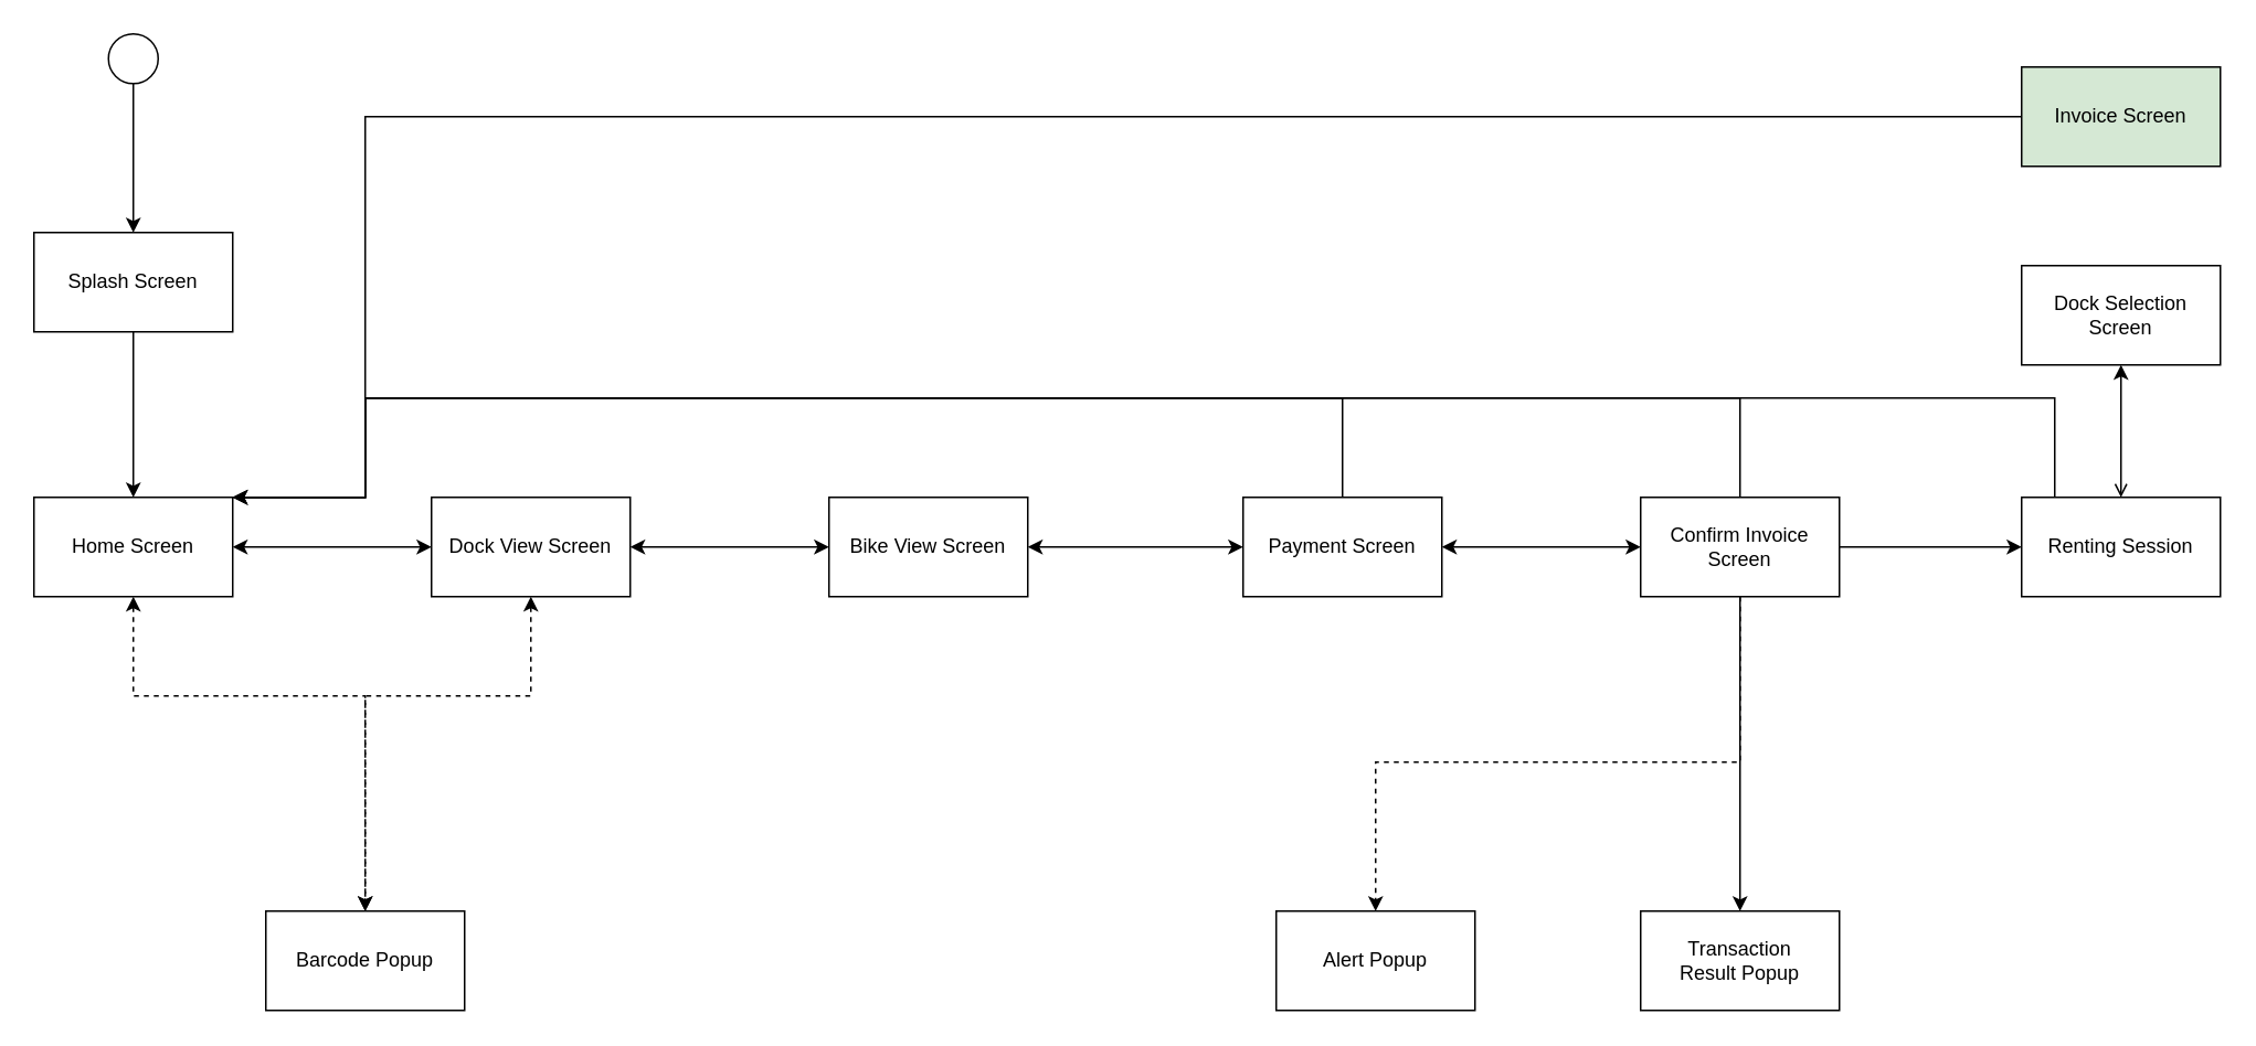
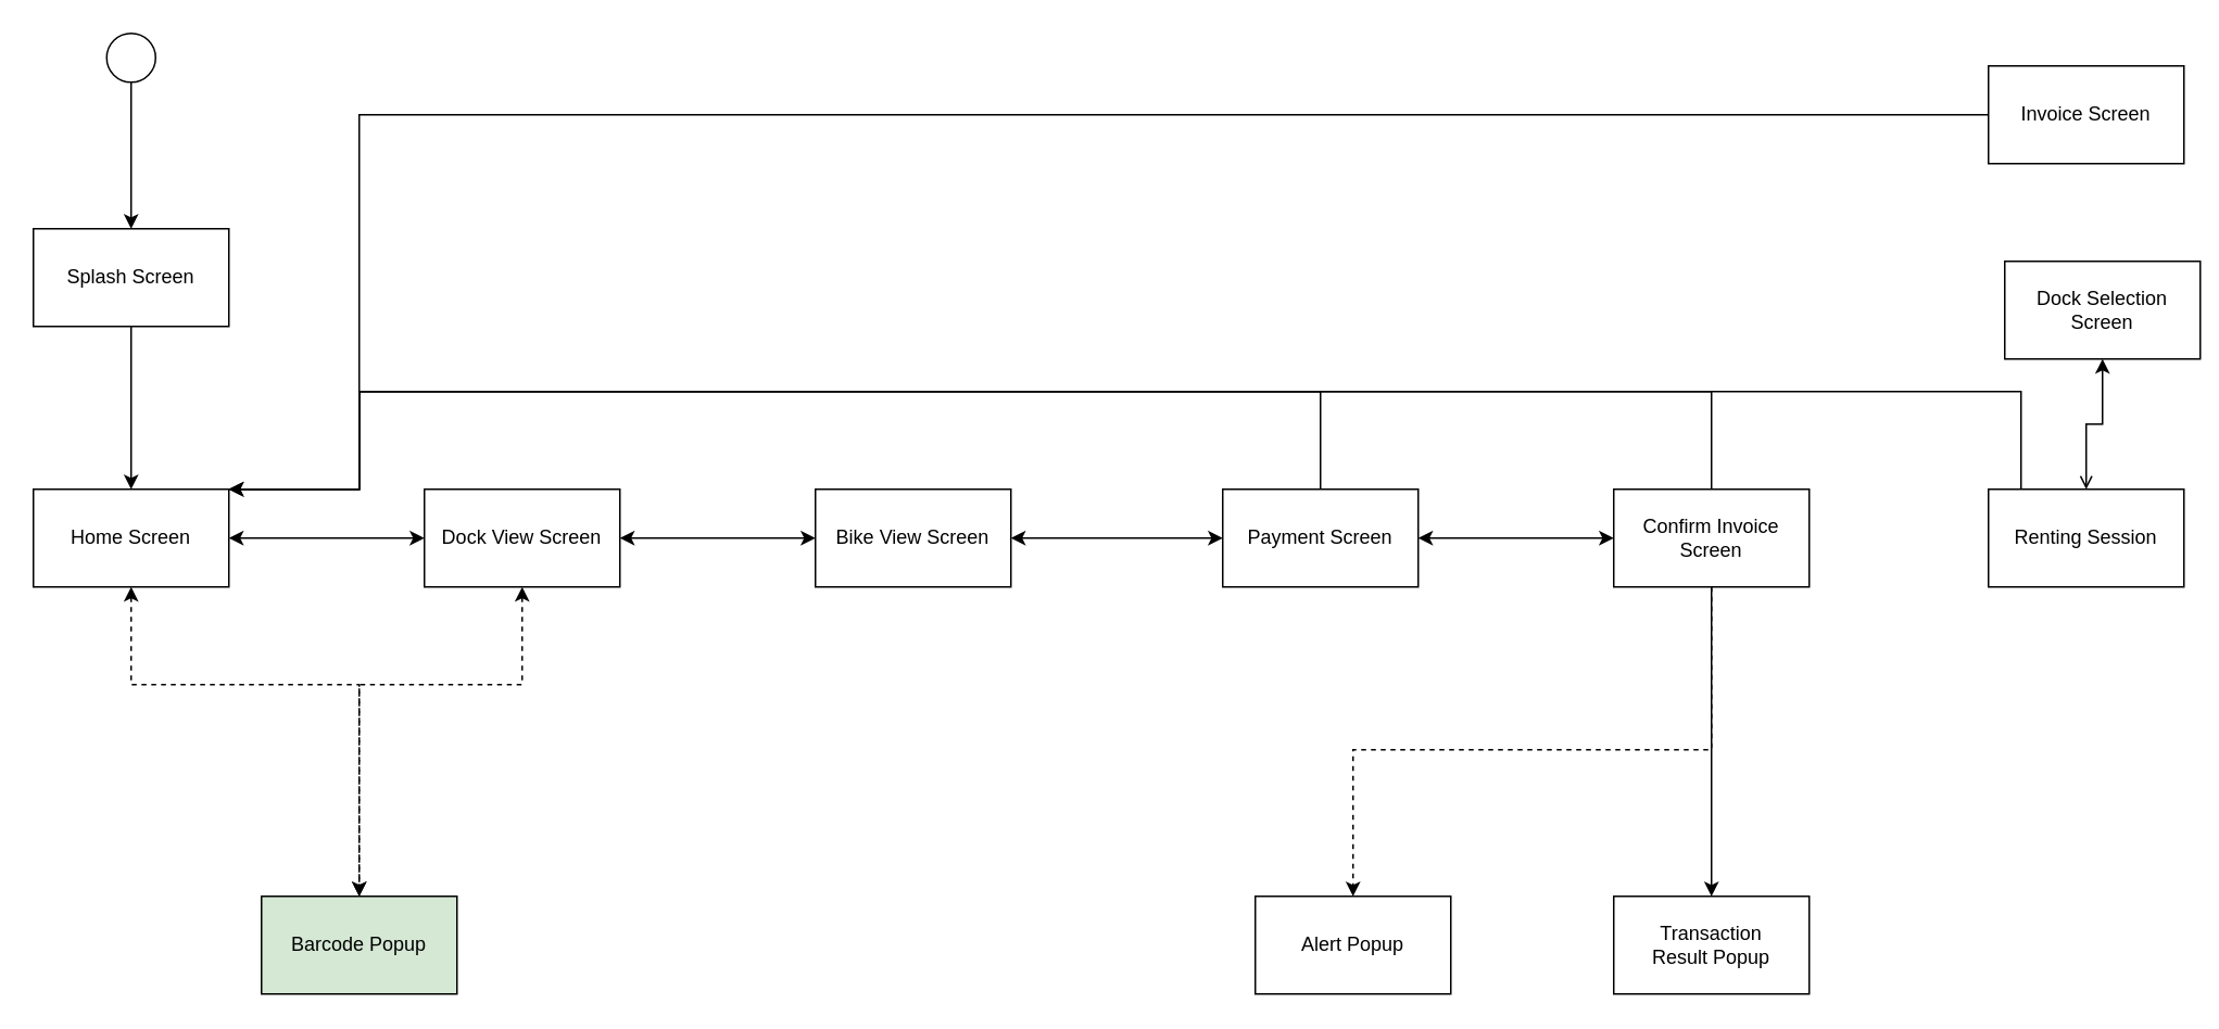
- <mxCell id="21" value="Invoice Screen" style="rounded=0;whiteSpace=wrap;html=1;fillColor=#d5e8d4;" parent="1" vertex="1"><mxGeometry x="1220" y="40" width="120" height="60" as="geometry" /></mxCell>
+ <mxCell id="21" value="Invoice Screen" style="rounded=0;whiteSpace=wrap;html=1;" parent="1" vertex="1"><mxGeometry x="1220" y="40" width="120" height="60" as="geometry" /></mxCell>
- <mxCell id="30" value="Dock Selection Screen" style="rounded=0;whiteSpace=wrap;html=1;" parent="1" vertex="1"><mxGeometry x="1220" y="160" width="120" height="60" as="geometry" /></mxCell>
+ <mxCell id="30" value="Dock Selection Screen" style="rounded=0;whiteSpace=wrap;html=1;" parent="1" vertex="1"><mxGeometry x="1230" y="160" width="120" height="60" as="geometry" /></mxCell>
- <mxCell id="15" style="edgeStyle=orthogonalEdgeStyle;rounded=0;orthogonalLoop=1;jettySize=auto;html=1;entryX=0;entryY=0.5;entryDx=0;entryDy=0;startArrow=none;startFill=0;" parent="1" source="25" target="19" edge="1"><mxGeometry relative="1" as="geometry" /></mxCell>
- <mxCell id="10" value="Barcode Popup" style="rounded=0;whiteSpace=wrap;html=1;" parent="1" vertex="1"><mxGeometry x="160" y="550" width="120" height="60" as="geometry" /></mxCell>
+ <mxCell id="10" value="Barcode Popup" style="rounded=0;whiteSpace=wrap;html=1;fillColor=#d5e8d4;" parent="1" vertex="1"><mxGeometry x="160" y="550" width="120" height="60" as="geometry" /></mxCell>
